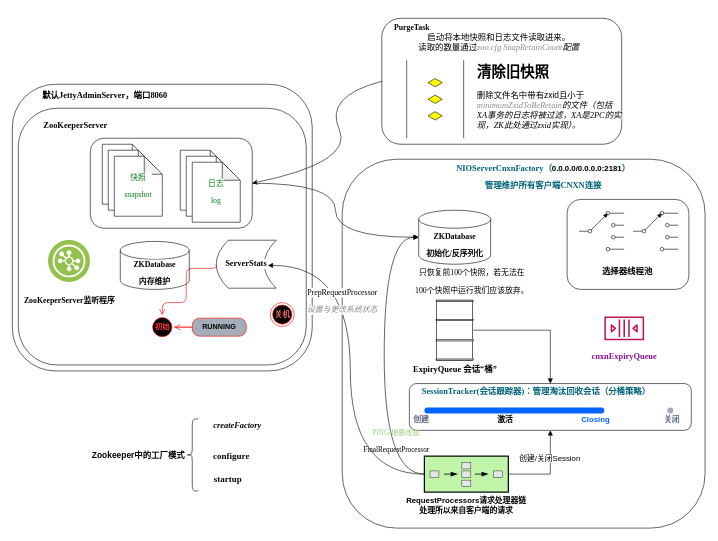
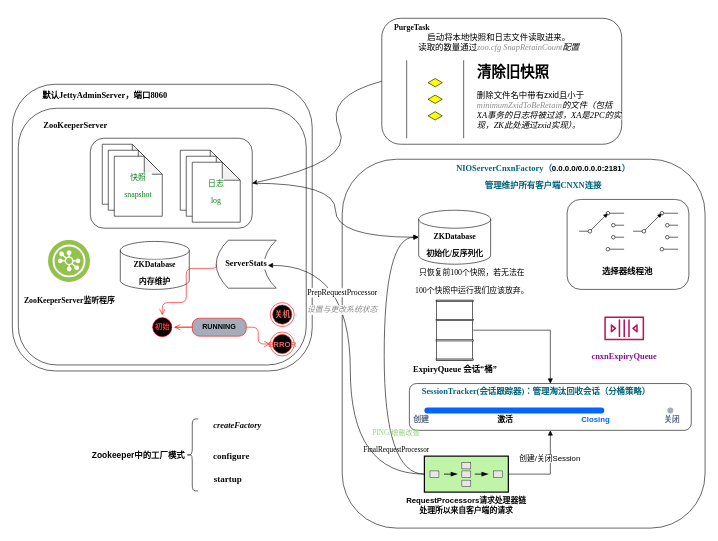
+ <mxCell id="47" value="" style="edgeStyle=orthogonalEdgeStyle;html=1;verticalAlign=bottom;endArrow=open;endSize=8;strokeColor=#ff0000;entryX=0;entryY=0.5;entryDx=0;entryDy=0;exitX=1;exitY=0.5;exitDx=0;exitDy=0;" parent="1" source="44" target="48" edge="1"><mxGeometry relative="1" as="geometry"><mxPoint x="460" y="594" as="targetPoint" /><mxPoint x="420" y="594" as="sourcePoint" /></mxGeometry></mxCell>
+ <mxCell id="48" value="&lt;font color=&quot;#ea6b66&quot;&gt;&lt;span style=&quot;font-size: 13px&quot;&gt;&lt;b&gt;ERROR&lt;/b&gt;&lt;/span&gt;&lt;/font&gt;" style="ellipse;html=1;shape=endState;fillColor=#000000;strokeColor=#ff0000;" parent="1" vertex="1"><mxGeometry x="450" y="553" width="40" height="40" as="geometry" /></mxCell>
